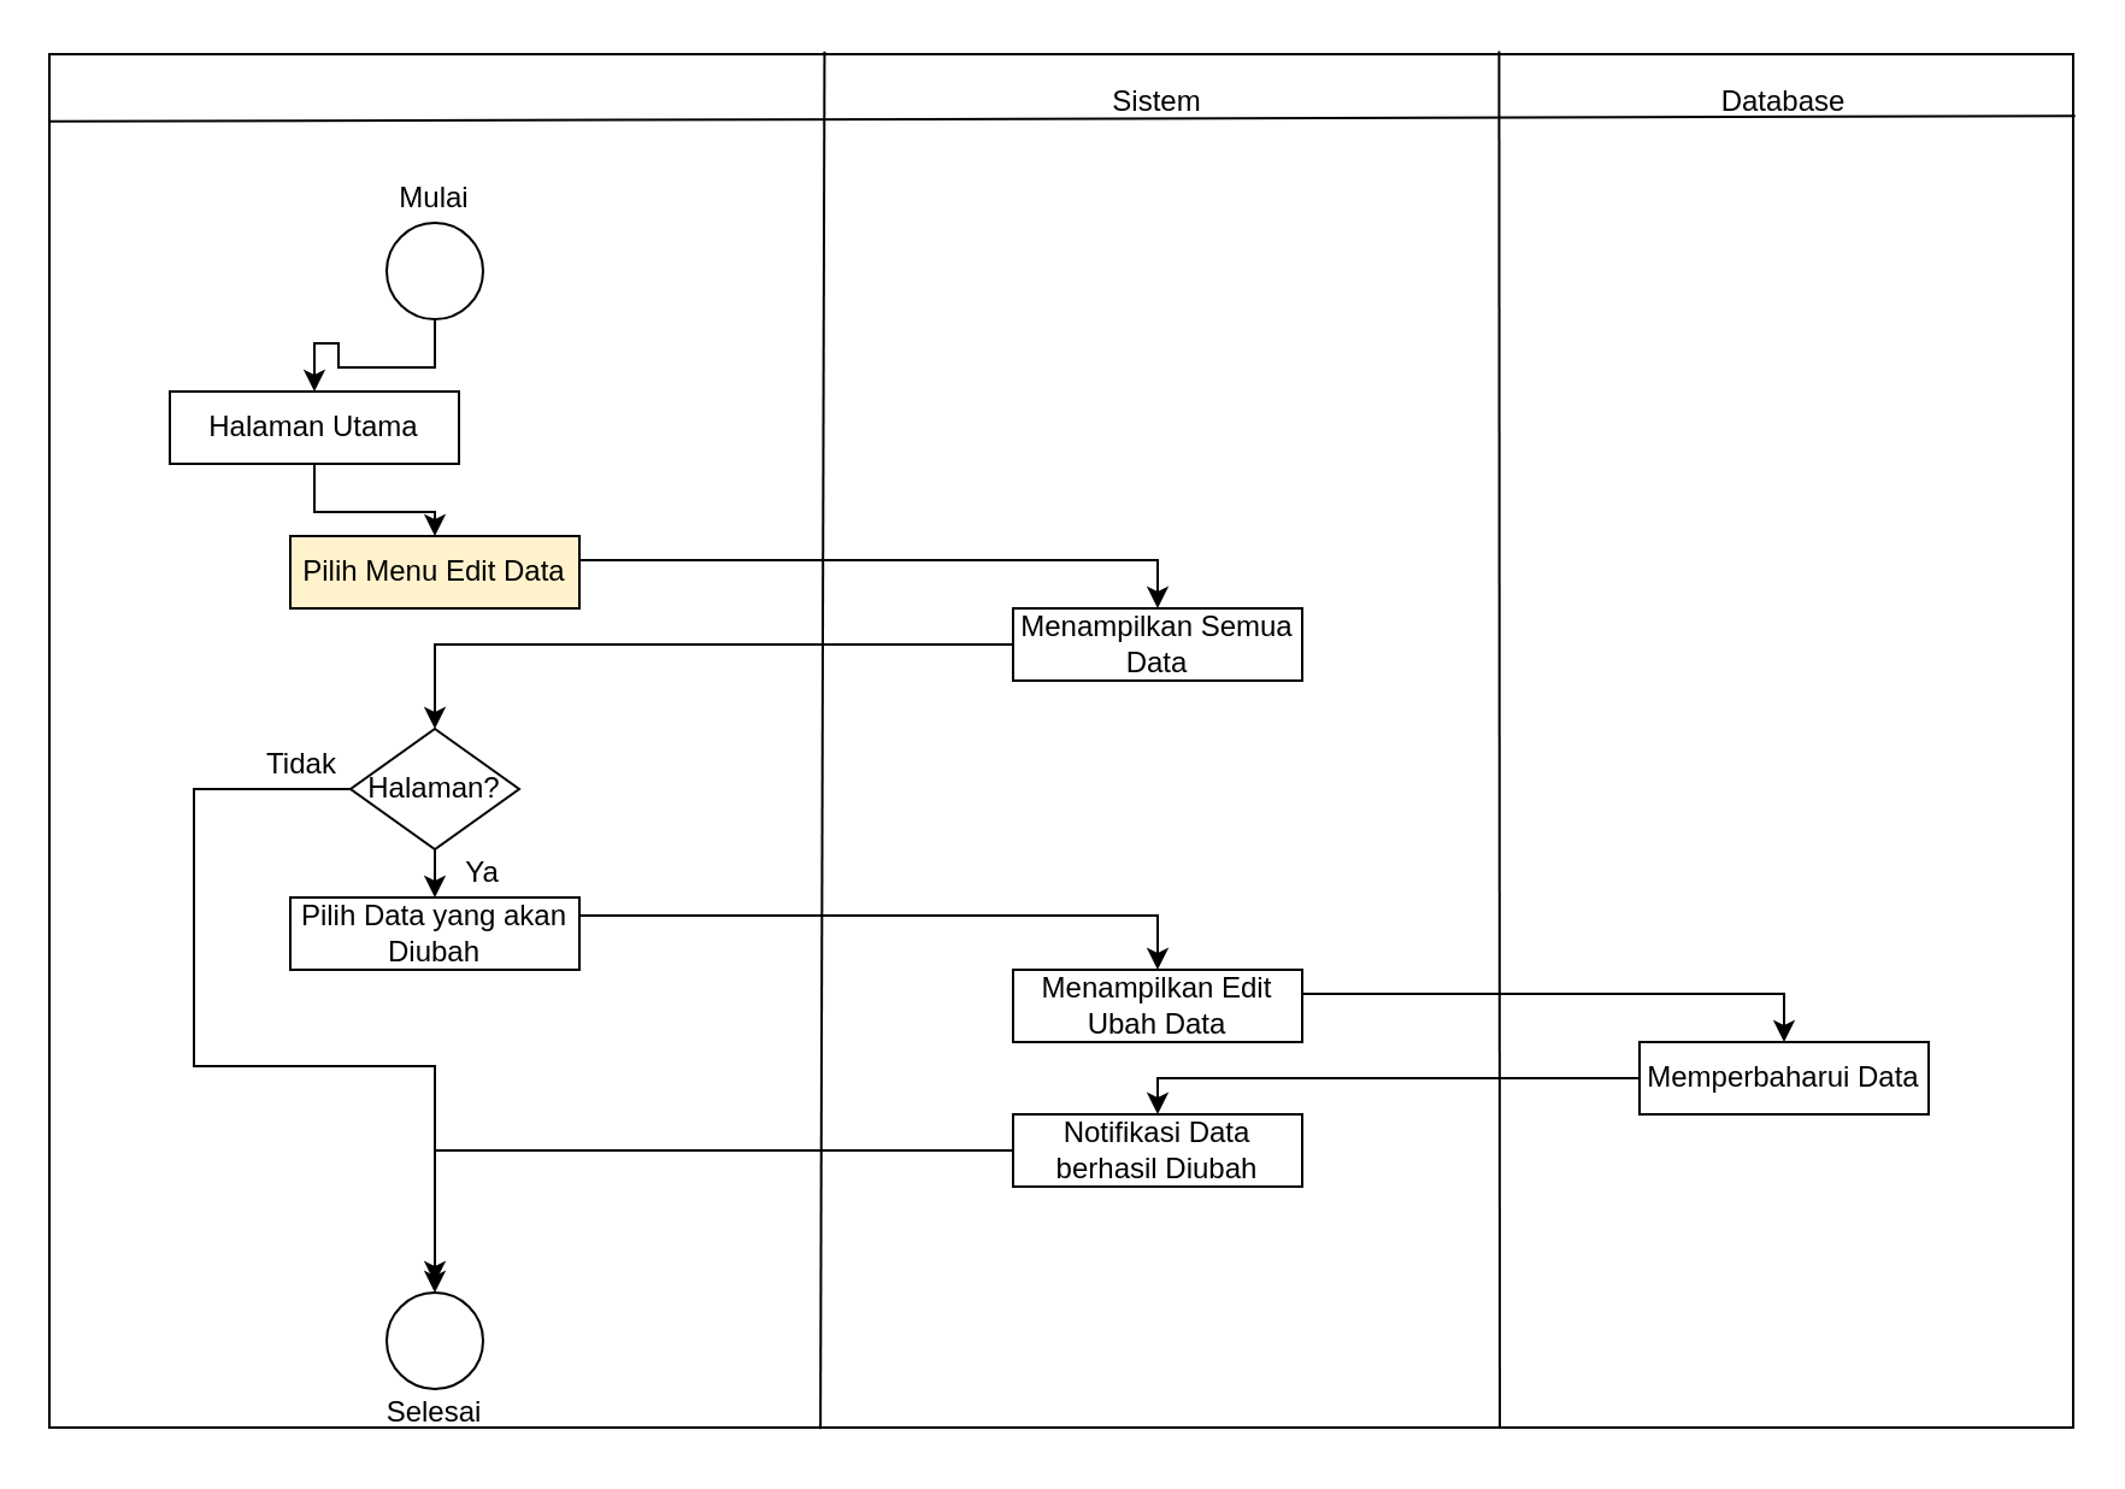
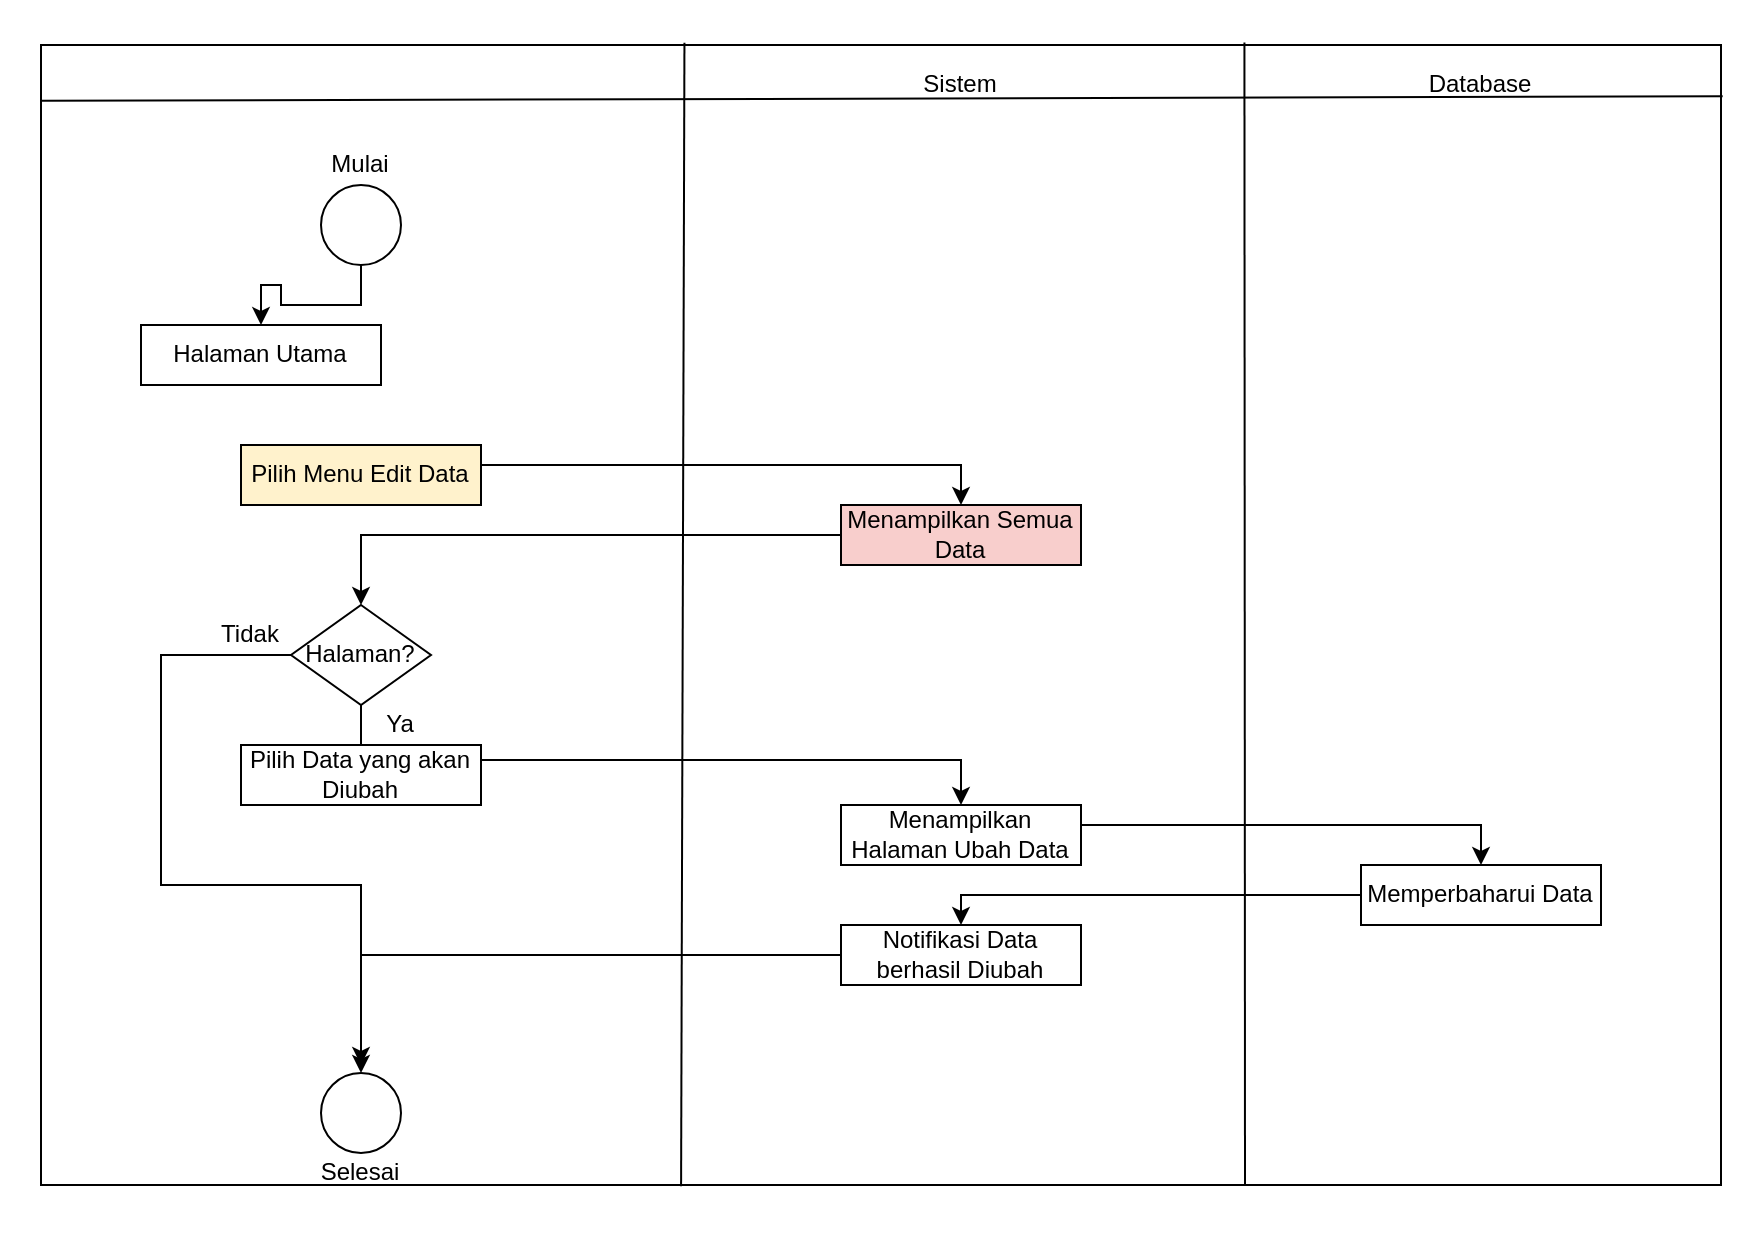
- <mxCell id="11" style="edgeStyle=orthogonalEdgeStyle;rounded=0;orthogonalLoop=1;jettySize=auto;html=1;exitX=0.5;exitY=1;exitDx=0;exitDy=0;entryX=0.5;entryY=0;entryDx=0;entryDy=0;" edge="1" parent="1" source="12" target="14"><mxGeometry relative="1" as="geometry" /></mxCell>
- <mxCell id="16" value="Menampilkan Semua Data" style="rounded=0;whiteSpace=wrap;html=1;" vertex="1" parent="1"><mxGeometry x="420" y="252" width="120" height="30" as="geometry" /></mxCell>
+ <mxCell id="16" value="Menampilkan Semua Data" style="rounded=0;whiteSpace=wrap;html=1;fillColor=#f8cecc;" vertex="1" parent="1"><mxGeometry x="420" y="252" width="120" height="30" as="geometry" /></mxCell>
- <mxCell id="17" style="edgeStyle=orthogonalEdgeStyle;rounded=0;orthogonalLoop=1;jettySize=auto;html=1;exitX=0.5;exitY=1;exitDx=0;exitDy=0;entryX=0.5;entryY=0;entryDx=0;entryDy=0;" edge="1" parent="1" source="19" target="21"><mxGeometry relative="1" as="geometry" /></mxCell>
+ <mxCell id="17" style="edgeStyle=orthogonalEdgeStyle;rounded=0;orthogonalLoop=1;jettySize=auto;html=1;exitX=0.5;exitY=1;exitDx=0;exitDy=0;entryX=0.5;entryY=0;entryDx=0;entryDy=0;endArrow=none;" edge="1" parent="1" source="19" target="21"><mxGeometry relative="1" as="geometry" /></mxCell>
- <mxCell id="23" value="Menampilkan Edit Ubah Data" style="rounded=0;whiteSpace=wrap;html=1;" vertex="1" parent="1"><mxGeometry x="420" y="402" width="120" height="30" as="geometry" /></mxCell>
+ <mxCell id="23" value="Menampilkan Halaman Ubah Data" style="rounded=0;whiteSpace=wrap;html=1;" vertex="1" parent="1"><mxGeometry x="420" y="402" width="120" height="30" as="geometry" /></mxCell>
